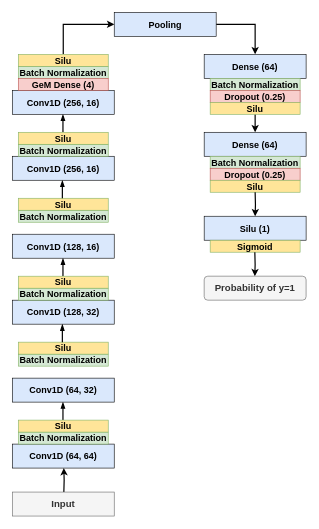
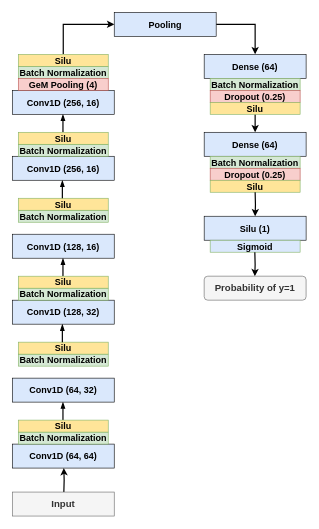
- <mxCell id="30" value="&lt;div&gt;&lt;b&gt;&lt;font style=&quot;font-size: 15px&quot;&gt;GeM Dense (4)&lt;/font&gt;&lt;/b&gt;&lt;br&gt;&lt;/div&gt;" style="rounded=0;whiteSpace=wrap;html=1;fillColor=#f8cecc;strokeColor=#b85450;strokeWidth=1;" vertex="1" parent="1"><mxGeometry x="30" y="130" width="150" height="20" as="geometry" /></mxCell>
+ <mxCell id="30" value="&lt;div&gt;&lt;b&gt;&lt;font style=&quot;font-size: 15px&quot;&gt;GeM Pooling (4)&lt;/font&gt;&lt;/b&gt;&lt;br&gt;&lt;/div&gt;" style="rounded=0;whiteSpace=wrap;html=1;fillColor=#f8cecc;strokeColor=#b85450;strokeWidth=1;" vertex="1" parent="1"><mxGeometry x="30" y="130" width="150" height="20" as="geometry" /></mxCell>
- <mxCell id="42" value="Sigmoid" style="rounded=0;whiteSpace=wrap;html=1;fillColor=#FFE599;strokeColor=#82b366;strokeWidth=1;fontSize=15;fontStyle=1" vertex="1" parent="1"><mxGeometry x="350" y="400" width="150" height="20" as="geometry" /></mxCell>
+ <mxCell id="42" value="Sigmoid" style="rounded=0;whiteSpace=wrap;html=1;fillColor=#dae8fc;strokeColor=#82b366;strokeWidth=1;fontSize=15;fontStyle=1;" vertex="1" parent="1"><mxGeometry x="350" y="400" width="150" height="20" as="geometry" /></mxCell>
